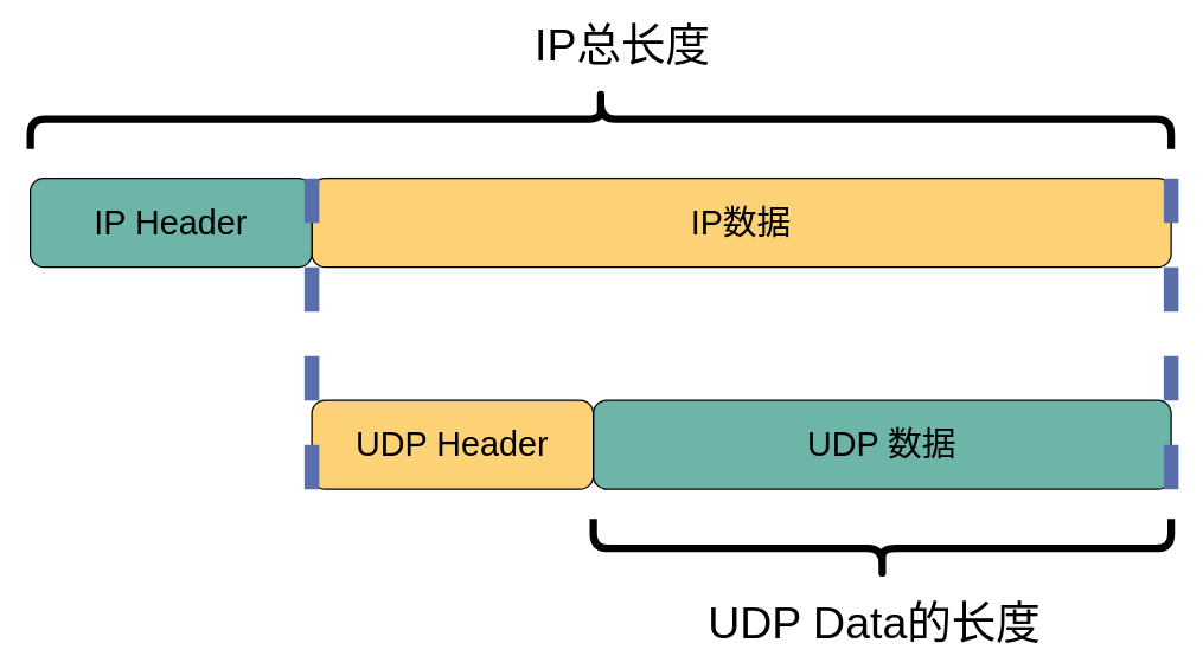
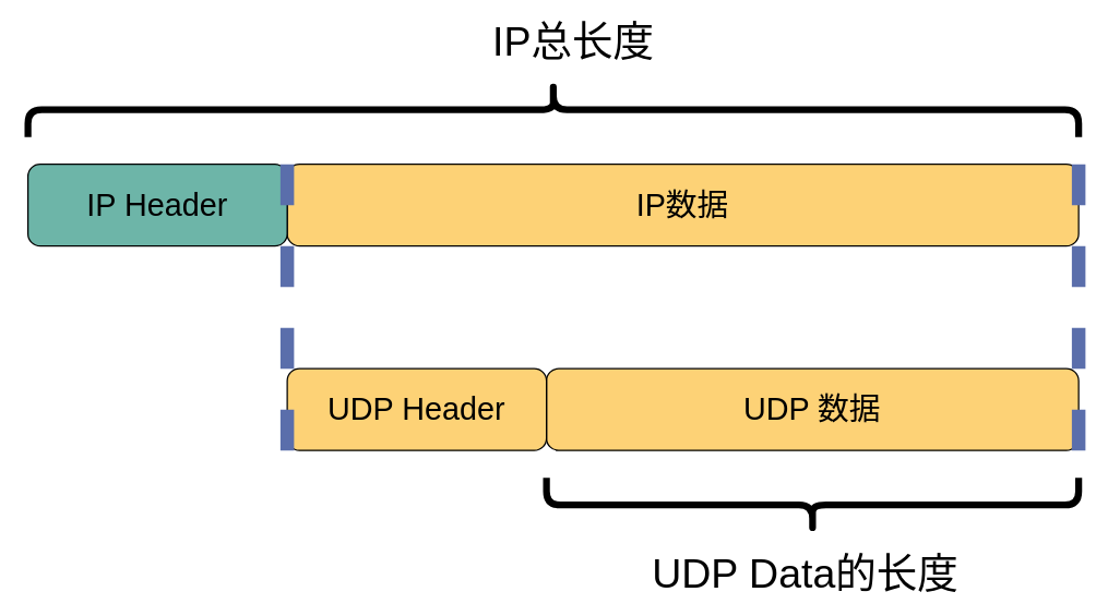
- <mxCell id="4" value="&lt;font style=&quot;font-size: 23px&quot;&gt;UDP 数据&lt;/font&gt;" style="rounded=1;whiteSpace=wrap;html=1;fontSize=23;fillColor=#6db5a8;" parent="1" vertex="1"><mxGeometry x="400" y="270" width="390" height="60" as="geometry" /></mxCell>
+ <mxCell id="4" value="&lt;font style=&quot;font-size: 23px&quot;&gt;UDP 数据&lt;/font&gt;" style="rounded=1;whiteSpace=wrap;html=1;fontSize=23;fillColor=#FDD276;" parent="1" vertex="1"><mxGeometry x="400" y="270" width="390" height="60" as="geometry" /></mxCell>
